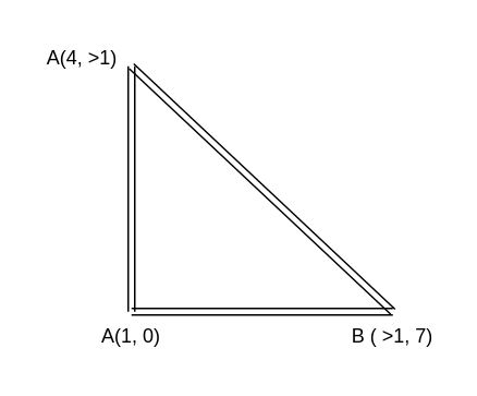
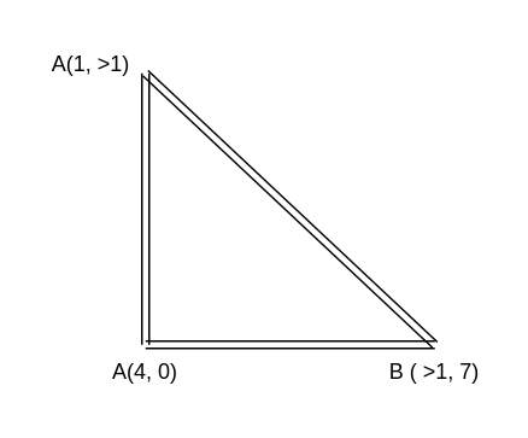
- <mxCell id="7" value="A(4, &amp;gt;1)" style="text;html=1;strokeColor=none;fillColor=none;align=center;verticalAlign=middle;whiteSpace=wrap;rounded=0;fontColor=#000000;" vertex="1" parent="1"><mxGeometry x="20" y="20" width="60" height="30" as="geometry" /></mxCell>
+ <mxCell id="7" value="A(1, &amp;gt;1)" style="text;html=1;strokeColor=none;fillColor=none;align=center;verticalAlign=middle;whiteSpace=wrap;rounded=0;fontColor=#000000;" vertex="1" parent="1"><mxGeometry x="20" y="20" width="60" height="30" as="geometry" /></mxCell>
- <mxCell id="5" value="A(1, 0)" style="text;html=1;strokeColor=none;fillColor=none;align=center;verticalAlign=middle;whiteSpace=wrap;rounded=0;fontColor=#000000;" vertex="1" parent="1"><mxGeometry x="50" y="190" width="60" height="30" as="geometry" /></mxCell>
+ <mxCell id="5" value="A(4, 0)" style="text;html=1;strokeColor=none;fillColor=none;align=center;verticalAlign=middle;whiteSpace=wrap;rounded=0;fontColor=#000000;" vertex="1" parent="1"><mxGeometry x="50" y="190" width="60" height="30" as="geometry" /></mxCell>
